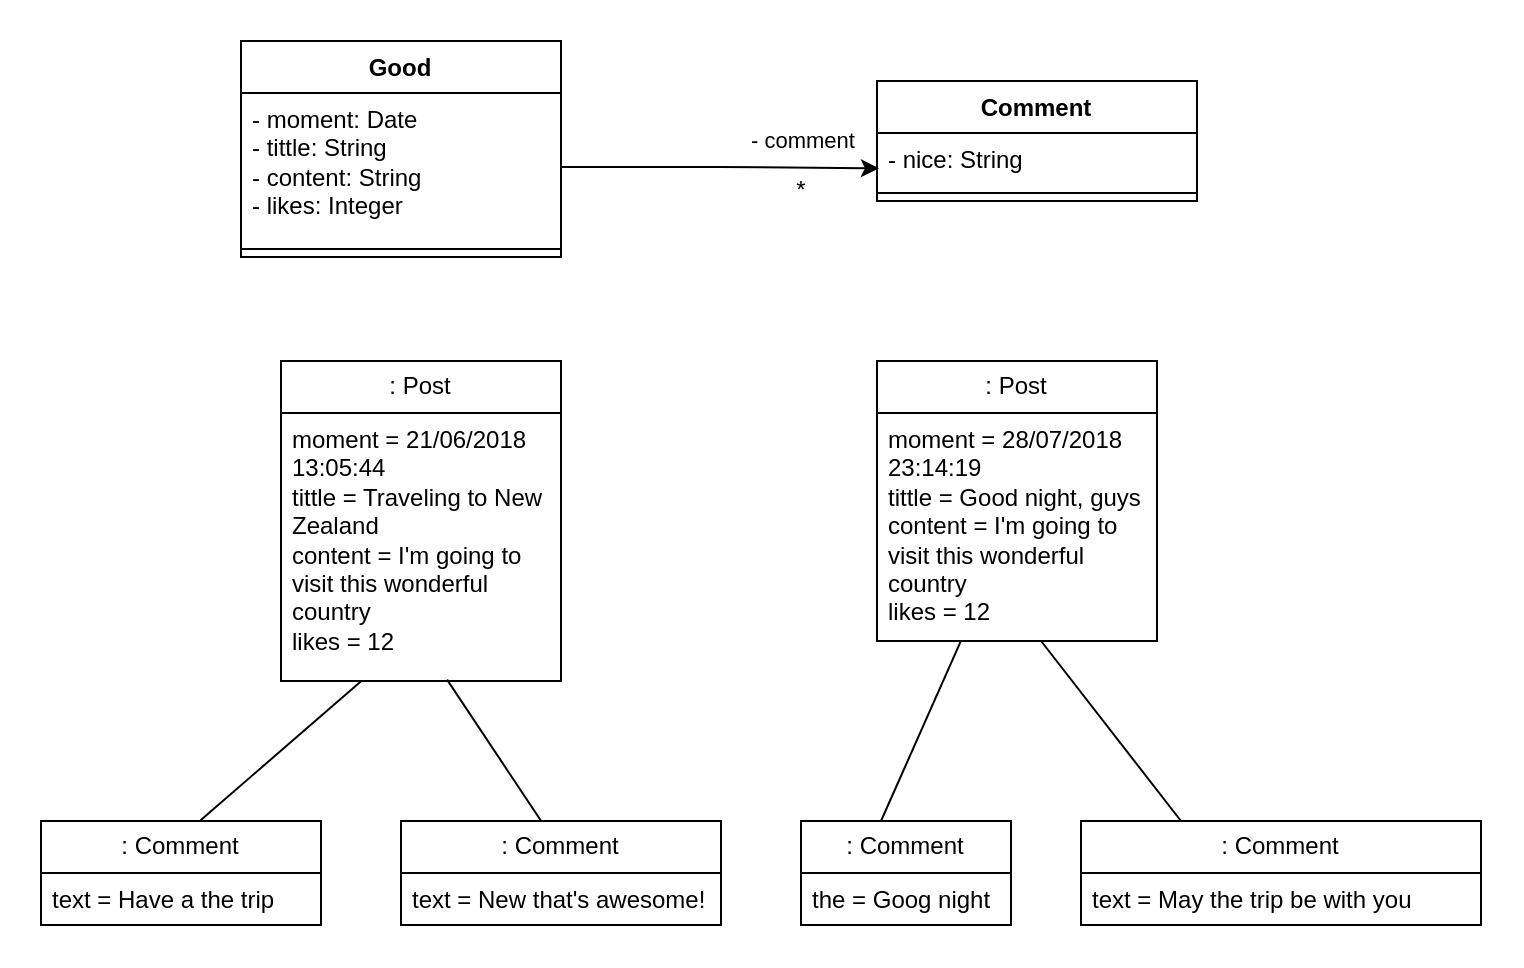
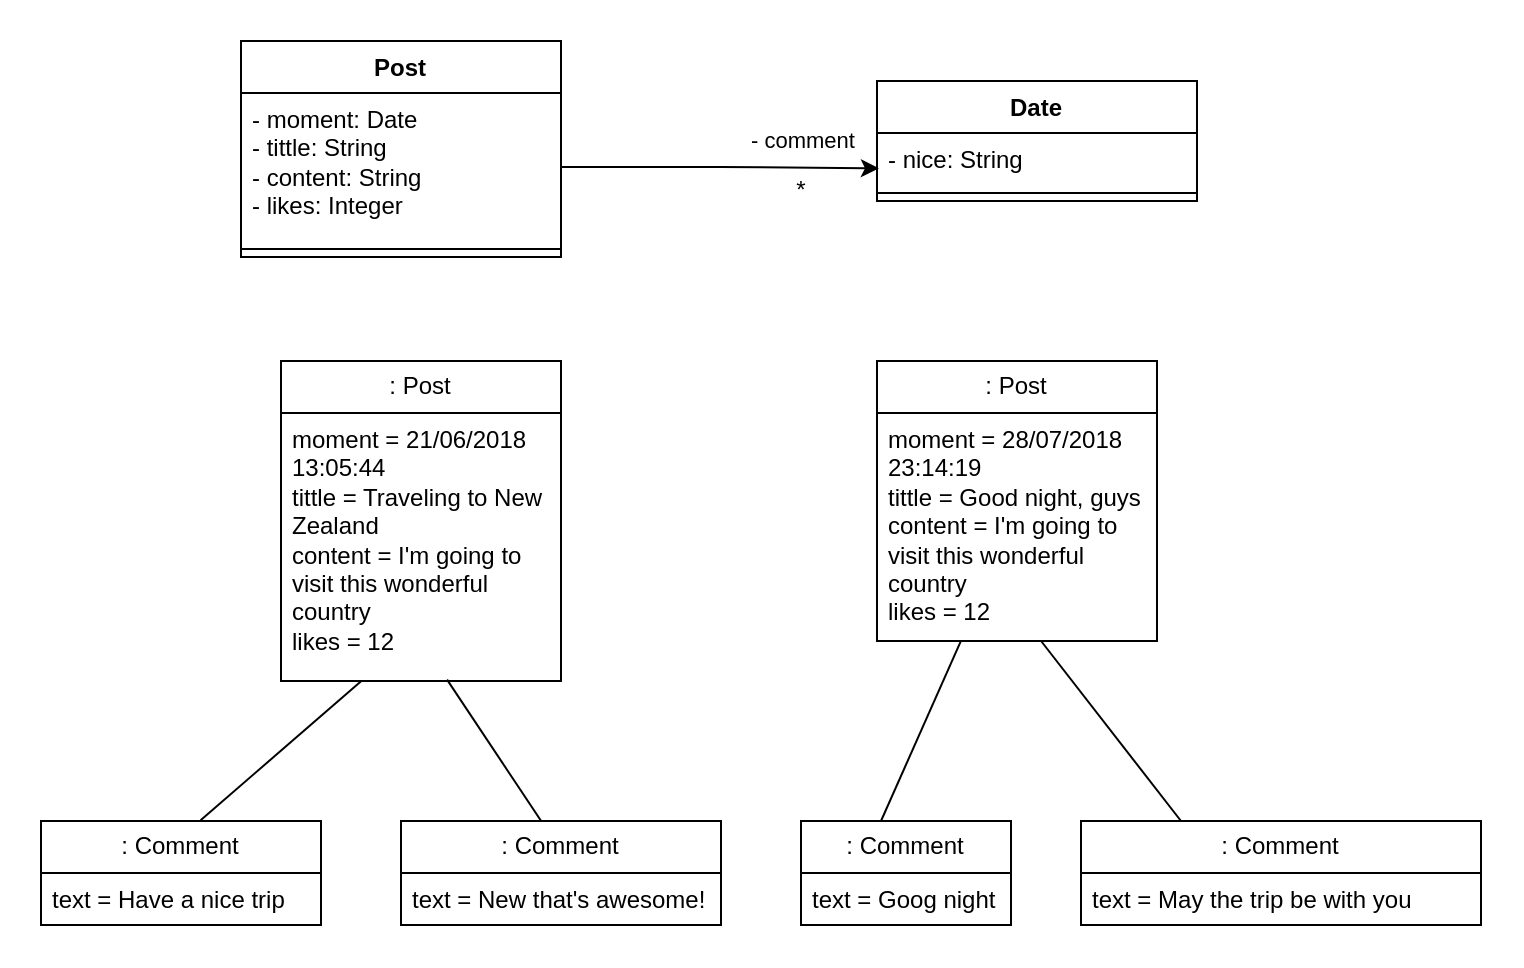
- <mxCell id="2" value="Good" style="swimlane;fontStyle=1;align=center;verticalAlign=top;childLayout=stackLayout;horizontal=1;startSize=26;horizontalStack=0;resizeParent=1;resizeParentMax=0;resizeLast=0;collapsible=1;marginBottom=0;whiteSpace=wrap;html=1;" vertex="1" parent="1"><mxGeometry x="120" y="20" width="160" height="108" as="geometry"><mxRectangle x="20" y="40" width="60" height="30" as="alternateBounds" /></mxGeometry></mxCell>
+ <mxCell id="2" value="Post" style="swimlane;fontStyle=1;align=center;verticalAlign=top;childLayout=stackLayout;horizontal=1;startSize=26;horizontalStack=0;resizeParent=1;resizeParentMax=0;resizeLast=0;collapsible=1;marginBottom=0;whiteSpace=wrap;html=1;" vertex="1" parent="1"><mxGeometry x="120" y="20" width="160" height="108" as="geometry"><mxRectangle x="20" y="40" width="60" height="30" as="alternateBounds" /></mxGeometry></mxCell>
- <mxCell id="5" value="Comment" style="swimlane;fontStyle=1;align=center;verticalAlign=top;childLayout=stackLayout;horizontal=1;startSize=26;horizontalStack=0;resizeParent=1;resizeParentMax=0;resizeLast=0;collapsible=1;marginBottom=0;whiteSpace=wrap;html=1;" vertex="1" parent="1"><mxGeometry x="438" y="40" width="160" height="60" as="geometry" /></mxCell>
+ <mxCell id="5" value="Date" style="swimlane;fontStyle=1;align=center;verticalAlign=top;childLayout=stackLayout;horizontal=1;startSize=26;horizontalStack=0;resizeParent=1;resizeParentMax=0;resizeLast=0;collapsible=1;marginBottom=0;whiteSpace=wrap;html=1;" vertex="1" parent="1"><mxGeometry x="438" y="40" width="160" height="60" as="geometry" /></mxCell>
- <mxCell id="9" value="text = Have a the trip" style="text;strokeColor=none;fillColor=none;align=left;verticalAlign=top;spacingLeft=4;spacingRight=4;overflow=hidden;rotatable=0;points=[[0,0.5],[1,0.5]];portConstraint=eastwest;whiteSpace=wrap;html=1;" vertex="1" parent="8"><mxGeometry y="26" width="140" height="26" as="geometry" /></mxCell>
+ <mxCell id="9" value="text = Have a nice trip" style="text;strokeColor=none;fillColor=none;align=left;verticalAlign=top;spacingLeft=4;spacingRight=4;overflow=hidden;rotatable=0;points=[[0,0.5],[1,0.5]];portConstraint=eastwest;whiteSpace=wrap;html=1;" vertex="1" parent="8"><mxGeometry y="26" width="140" height="26" as="geometry" /></mxCell>
- <mxCell id="13" value="the = Goog night" style="text;strokeColor=none;fillColor=none;align=left;verticalAlign=top;spacingLeft=4;spacingRight=4;overflow=hidden;rotatable=0;points=[[0,0.5],[1,0.5]];portConstraint=eastwest;whiteSpace=wrap;html=1;" vertex="1" parent="12"><mxGeometry y="26" width="105" height="26" as="geometry" /></mxCell>
+ <mxCell id="13" value="text = Goog night" style="text;strokeColor=none;fillColor=none;align=left;verticalAlign=top;spacingLeft=4;spacingRight=4;overflow=hidden;rotatable=0;points=[[0,0.5],[1,0.5]];portConstraint=eastwest;whiteSpace=wrap;html=1;" vertex="1" parent="12"><mxGeometry y="26" width="105" height="26" as="geometry" /></mxCell>
